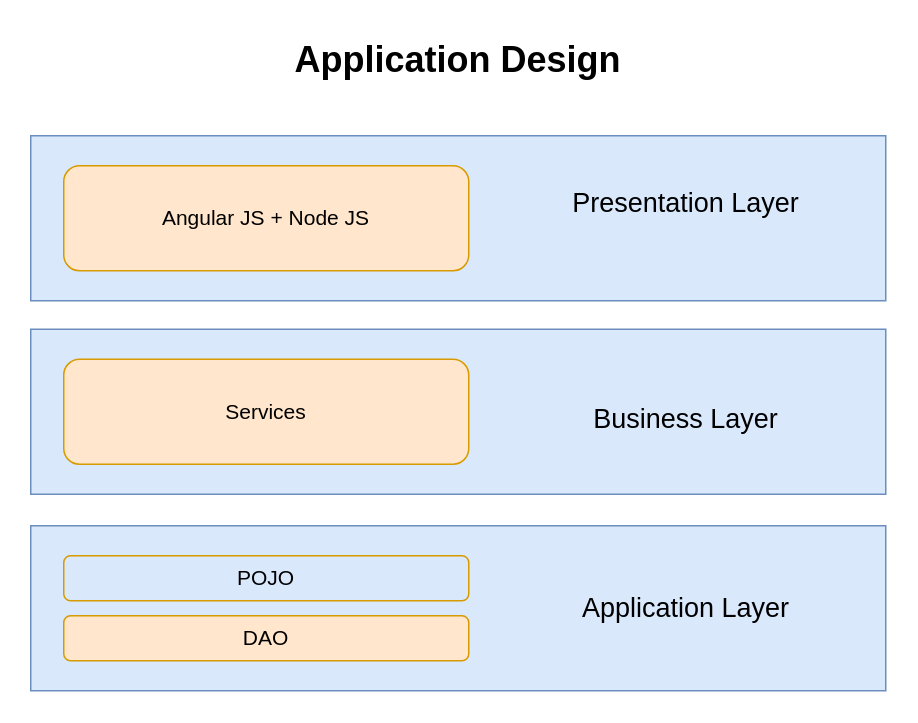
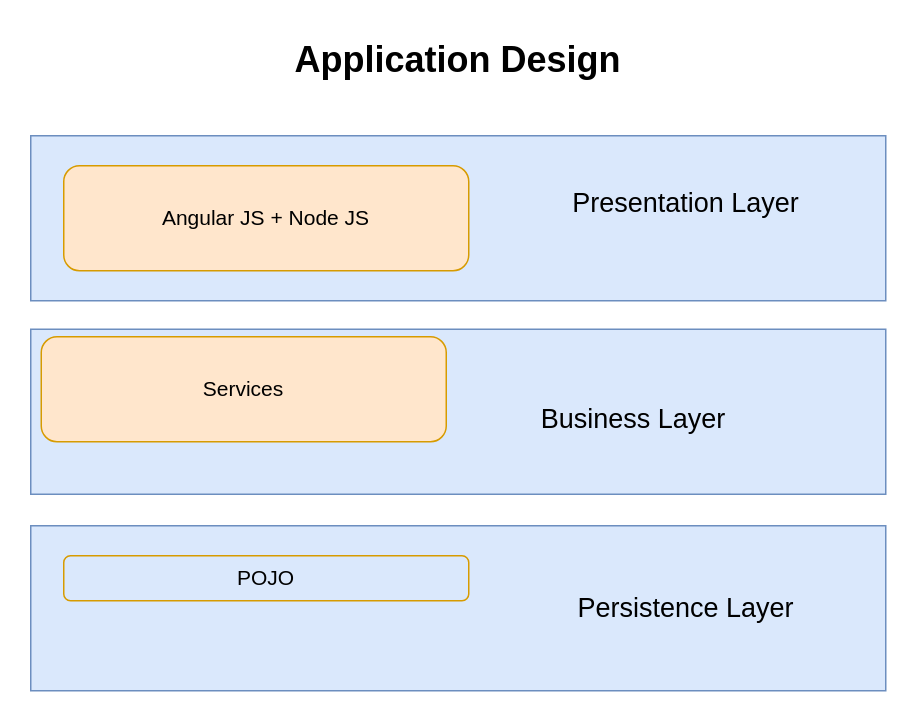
- <mxCell id="7" value="&lt;font style=&quot;font-size: 14px&quot;&gt;Services&lt;br&gt;&lt;/font&gt;" style="rounded=1;whiteSpace=wrap;html=1;fillColor=#ffe6cc;strokeColor=#d79b00;" vertex="1" parent="1"><mxGeometry x="42" y="239" width="270" height="70" as="geometry" /></mxCell>
+ <mxCell id="7" value="&lt;font style=&quot;font-size: 14px&quot;&gt;Services&lt;br&gt;&lt;/font&gt;" style="rounded=1;whiteSpace=wrap;html=1;fillColor=#ffe6cc;strokeColor=#d79b00;" vertex="1" parent="1"><mxGeometry x="27" y="224" width="270" height="70" as="geometry" /></mxCell>
- <mxCell id="11" value="&lt;font style=&quot;font-size: 18px&quot;&gt;Business Layer&lt;/font&gt;" style="text;html=1;strokeColor=none;fillColor=none;align=center;verticalAlign=middle;whiteSpace=wrap;rounded=0;" vertex="1" parent="1"><mxGeometry x="362" y="249" width="190" height="60" as="geometry" /></mxCell>
+ <mxCell id="11" value="&lt;font style=&quot;font-size: 18px&quot;&gt;Business Layer&lt;/font&gt;" style="text;html=1;strokeColor=none;fillColor=none;align=center;verticalAlign=middle;whiteSpace=wrap;rounded=0;" vertex="1" parent="1"><mxGeometry x="327" y="249" width="190" height="60" as="geometry" /></mxCell>
- <mxCell id="12" value="&lt;font style=&quot;font-size: 18px&quot;&gt;Application&amp;nbsp;Layer&lt;/font&gt;" style="text;html=1;strokeColor=none;fillColor=none;align=center;verticalAlign=middle;whiteSpace=wrap;rounded=0;" vertex="1" parent="1"><mxGeometry x="362" y="375" width="190" height="60" as="geometry" /></mxCell>
+ <mxCell id="12" value="&lt;font style=&quot;font-size: 18px&quot;&gt;Persistence&amp;nbsp;Layer&lt;/font&gt;" style="text;html=1;strokeColor=none;fillColor=none;align=center;verticalAlign=middle;whiteSpace=wrap;rounded=0;" vertex="1" parent="1"><mxGeometry x="362" y="375" width="190" height="60" as="geometry" /></mxCell>
- <mxCell id="10" value="&lt;font style=&quot;font-size: 14px&quot;&gt;DAO&lt;br&gt;&lt;/font&gt;" style="rounded=1;whiteSpace=wrap;html=1;fillColor=#ffe6cc;strokeColor=#d79b00;" vertex="1" parent="1"><mxGeometry x="42" y="410" width="270" height="30" as="geometry" /></mxCell>
